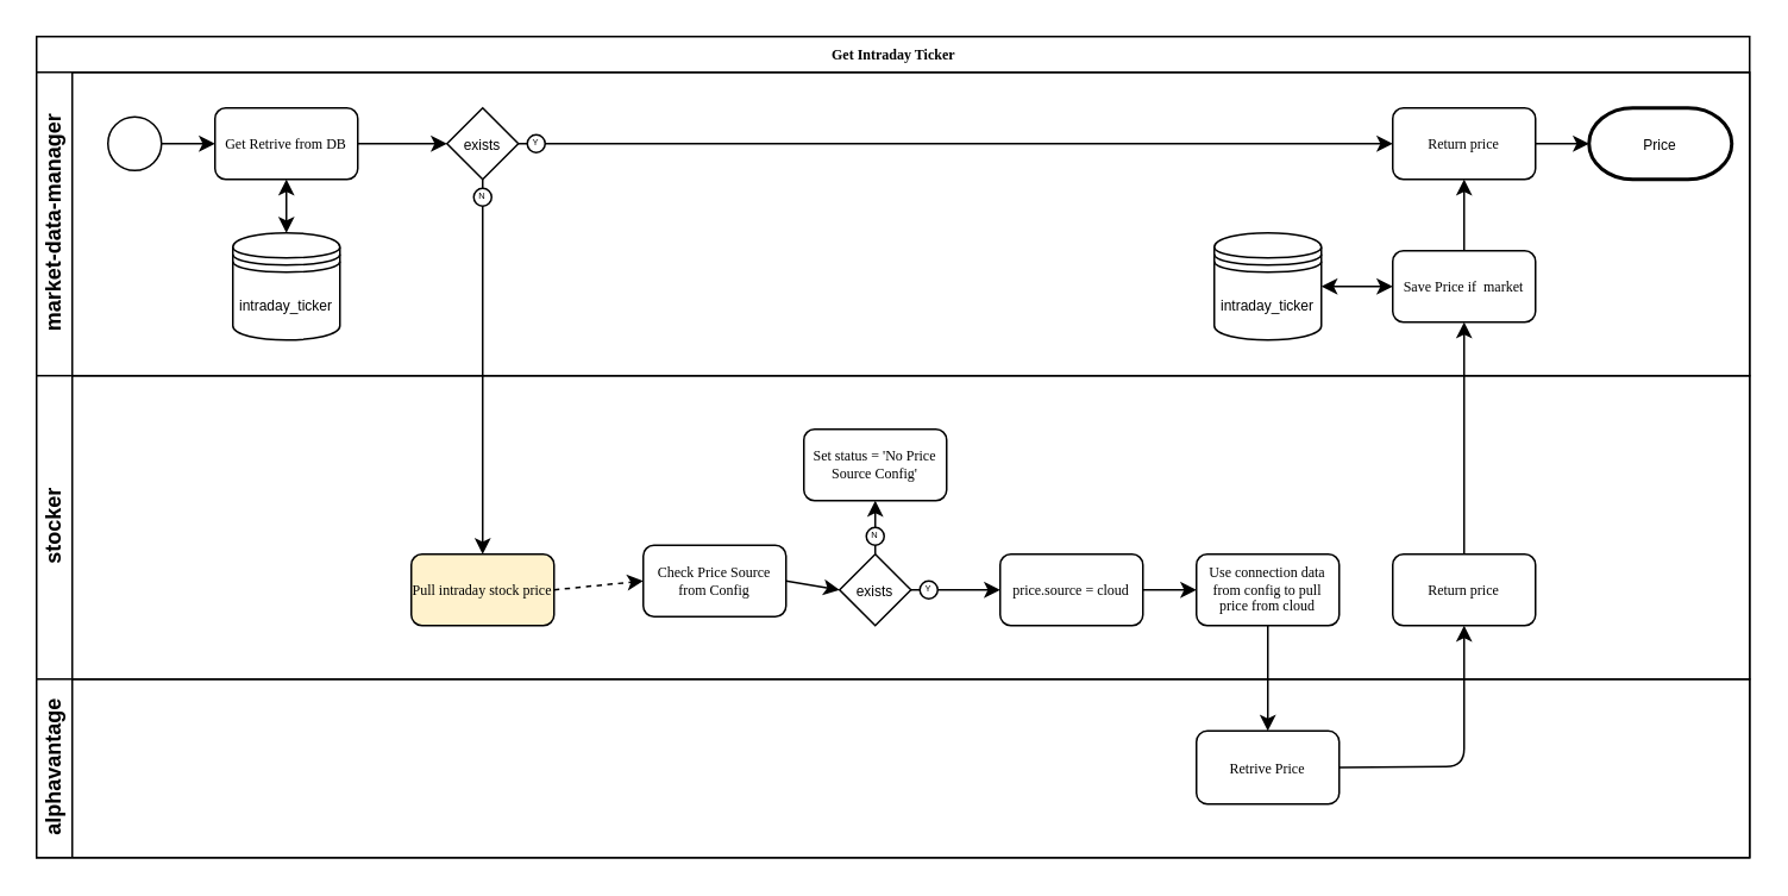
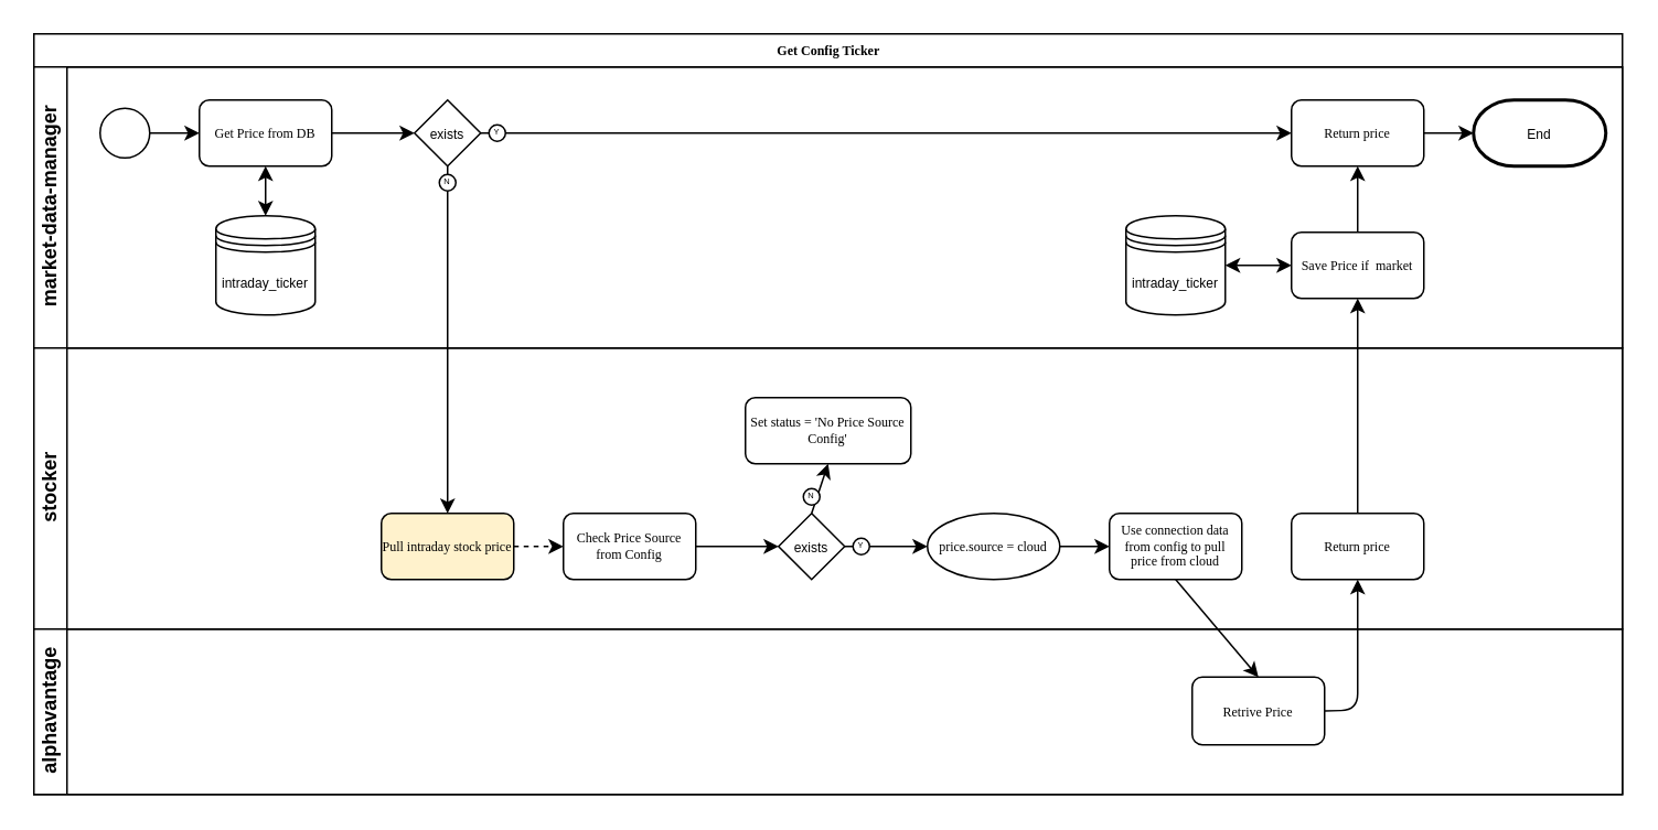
- <mxCell id="2" value="Get Intraday Ticker" style="swimlane;html=1;childLayout=stackLayout;horizontal=1;startSize=20;horizontalStack=0;rounded=0;shadow=0;labelBackgroundColor=none;strokeWidth=1;fontFamily=Verdana;fontSize=8;align=center;" parent="1" vertex="1"><mxGeometry x="20" y="20" width="960" height="460" as="geometry" /></mxCell>
+ <mxCell id="2" value="Get Config Ticker" style="swimlane;html=1;childLayout=stackLayout;horizontal=1;startSize=20;horizontalStack=0;rounded=0;shadow=0;labelBackgroundColor=none;strokeWidth=1;fontFamily=Verdana;fontSize=8;align=center;" parent="1" vertex="1"><mxGeometry x="20" y="20" width="960" height="460" as="geometry" /></mxCell>
- <mxCell id="6" value="Get Retrive from DB" style="rounded=1;whiteSpace=wrap;html=1;shadow=0;labelBackgroundColor=none;strokeWidth=1;fontFamily=Verdana;fontSize=8;align=center;" parent="4" vertex="1"><mxGeometry x="100" y="20" width="80" height="40" as="geometry" /></mxCell>
+ <mxCell id="6" value="Get Price from DB" style="rounded=1;whiteSpace=wrap;html=1;shadow=0;labelBackgroundColor=none;strokeWidth=1;fontFamily=Verdana;fontSize=8;align=center;" parent="4" vertex="1"><mxGeometry x="100" y="20" width="80" height="40" as="geometry" /></mxCell>
- <mxCell id="16" value="&lt;font style=&quot;font-size: 8px&quot;&gt;Price&lt;/font&gt;" style="strokeWidth=2;html=1;shape=mxgraph.flowchart.terminator;whiteSpace=wrap;" parent="4" vertex="1"><mxGeometry x="870" y="20" width="80" height="40" as="geometry" /></mxCell>
+ <mxCell id="16" value="&lt;font style=&quot;font-size: 8px&quot;&gt;End&lt;/font&gt;" style="strokeWidth=2;html=1;shape=mxgraph.flowchart.terminator;whiteSpace=wrap;" parent="4" vertex="1"><mxGeometry x="870" y="20" width="80" height="40" as="geometry" /></mxCell>
- <mxCell id="34" value="Set status = 'No Price Source Config'" style="rounded=1;whiteSpace=wrap;html=1;shadow=0;labelBackgroundColor=none;strokeWidth=1;fontFamily=Verdana;fontSize=8;align=center;" parent="22" vertex="1"><mxGeometry x="430" y="30" width="80" height="40" as="geometry" /></mxCell>
+ <mxCell id="34" value="Set status = 'No Price Source Config'" style="rounded=1;whiteSpace=wrap;html=1;shadow=0;labelBackgroundColor=none;strokeWidth=1;fontFamily=Verdana;fontSize=8;align=center;" parent="22" vertex="1"><mxGeometry x="430" y="30" width="100" height="40" as="geometry" /></mxCell>
- <mxCell id="24" value="Check Price Source from Config" style="rounded=1;whiteSpace=wrap;html=1;shadow=0;labelBackgroundColor=none;strokeWidth=1;fontFamily=Verdana;fontSize=8;align=center;" parent="22" vertex="1"><mxGeometry x="340" y="95" width="80" height="40" as="geometry" /></mxCell>
+ <mxCell id="24" value="Check Price Source from Config" style="rounded=1;whiteSpace=wrap;html=1;shadow=0;labelBackgroundColor=none;strokeWidth=1;fontFamily=Verdana;fontSize=8;align=center;" parent="22" vertex="1"><mxGeometry x="320" y="100" width="80" height="40" as="geometry" /></mxCell>
- <mxCell id="28" value="price.source = cloud" style="rounded=1;whiteSpace=wrap;html=1;shadow=0;labelBackgroundColor=none;strokeWidth=1;fontFamily=Verdana;fontSize=8;align=center;" parent="22" vertex="1"><mxGeometry x="540" y="100" width="80" height="40" as="geometry" /></mxCell>
+ <mxCell id="28" value="price.source = cloud" style="ellipse;whiteSpace=wrap;html=1;shadow=0;labelBackgroundColor=none;strokeWidth=1;fontFamily=Verdana;fontSize=8;align=center;" parent="22" vertex="1"><mxGeometry x="540" y="100" width="80" height="40" as="geometry" /></mxCell>
- <mxCell id="38" value="Retrive Price" style="rounded=1;whiteSpace=wrap;html=1;shadow=0;labelBackgroundColor=none;strokeWidth=1;fontFamily=Verdana;fontSize=8;align=center;" parent="37" vertex="1"><mxGeometry x="650" y="29" width="80" height="41" as="geometry" /></mxCell>
+ <mxCell id="38" value="Retrive Price" style="rounded=1;whiteSpace=wrap;html=1;shadow=0;labelBackgroundColor=none;strokeWidth=1;fontFamily=Verdana;fontSize=8;align=center;" parent="37" vertex="1"><mxGeometry x="700" y="29" width="80" height="41" as="geometry" /></mxCell>
